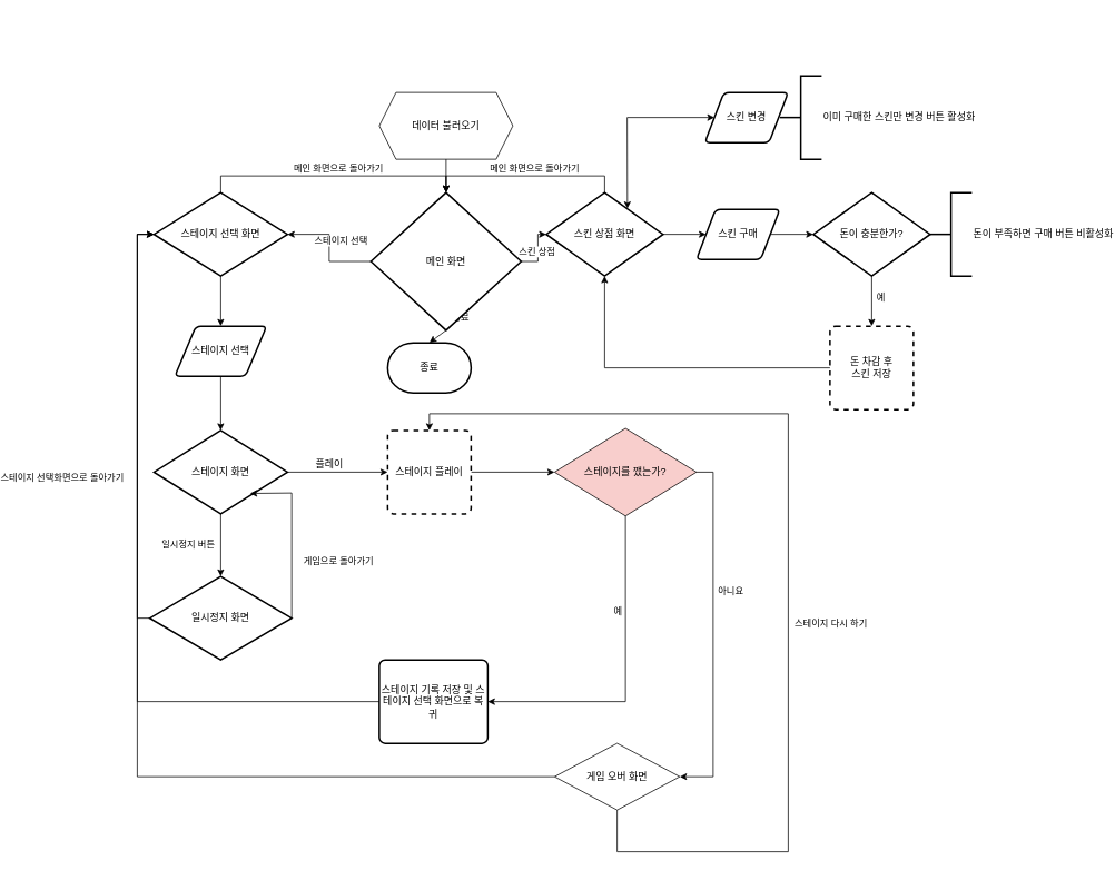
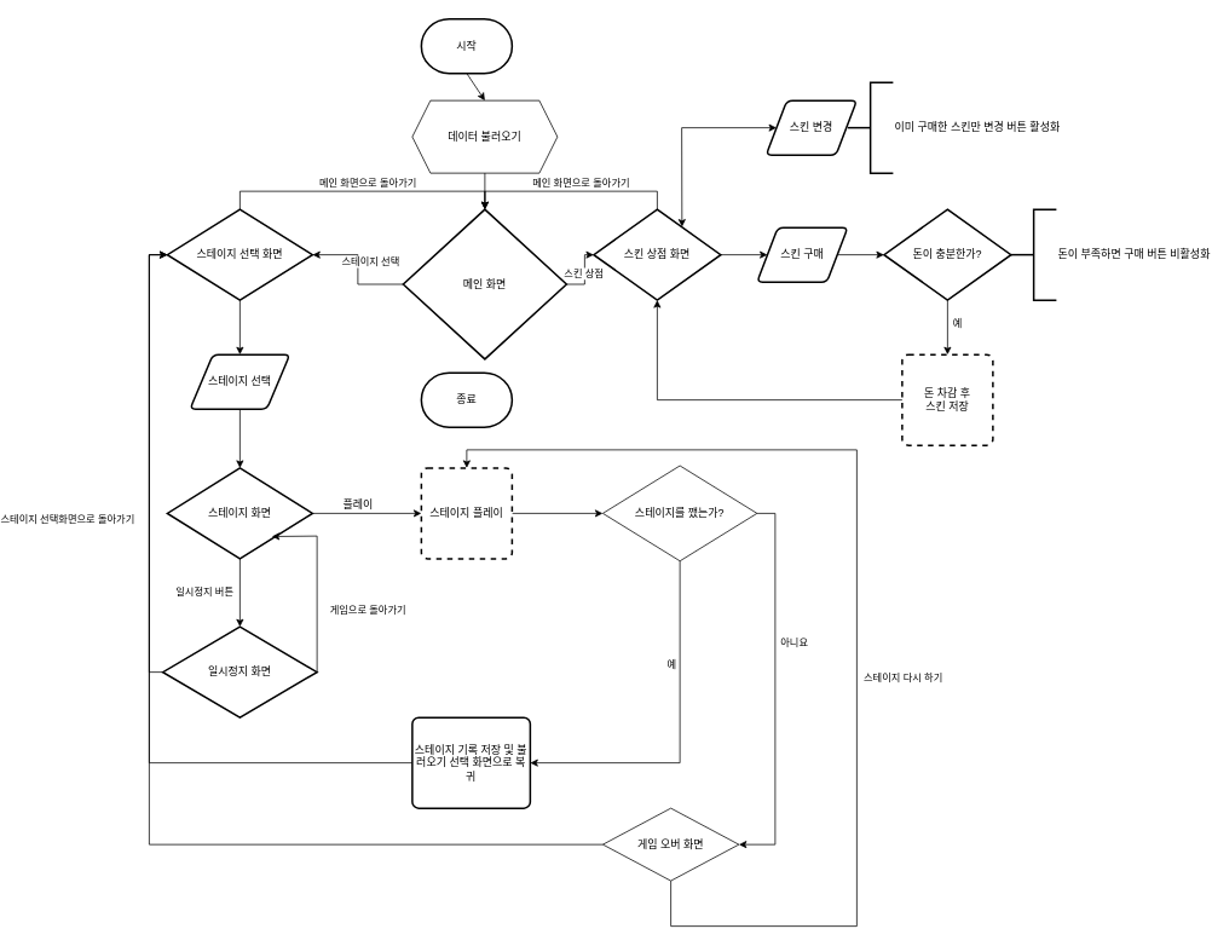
+ <mxCell id="5" value="시작" style="strokeWidth=2;html=1;shape=mxgraph.flowchart.terminator;whiteSpace=wrap;" vertex="1" parent="1"><mxGeometry x="320" y="20" width="100" height="60" as="geometry" /></mxCell>
+ <mxCell id="2" value="" style="endArrow=classic;html=1;rounded=0;exitX=0.5;exitY=1;exitDx=0;exitDy=0;entryX=0.5;entryY=0;entryDx=0;entryDy=0;exitPerimeter=0;" edge="1" parent="1" source="5" target="31"><mxGeometry width="50" height="50" relative="1" as="geometry"><mxPoint x="440" y="100" as="sourcePoint" /><mxPoint x="440" y="180" as="targetPoint" /></mxGeometry></mxCell>
- <mxCell id="46" style="edgeStyle=orthogonalEdgeStyle;rounded=0;orthogonalLoop=1;jettySize=auto;html=1;exitX=0;exitY=0.5;exitDx=0;exitDy=0;entryX=0;entryY=0.5;entryDx=0;entryDy=0;entryPerimeter=0;" edge="1" parent="1" source="45" target="26"><mxGeometry relative="1" as="geometry" /></mxCell>
+ <mxCell id="46" style="edgeStyle=orthogonalEdgeStyle;rounded=0;orthogonalLoop=1;jettySize=auto;html=1;exitX=0;exitY=0.5;exitDx=0;exitDy=0;entryX=0;entryY=0.5;entryDx=0;entryDy=0;entryPerimeter=0;endArrow=open;" edge="1" parent="1" source="45" target="26"><mxGeometry relative="1" as="geometry" /></mxCell>
- <mxCell id="3" value="" style="endArrow=classic;html=1;rounded=0;exitX=0.5;exitY=1;exitDx=0;exitDy=0;exitPerimeter=0;entryX=0.5;entryY=0;entryDx=0;entryDy=0;entryPerimeter=0;" edge="1" parent="1" source="11" target="6"><mxGeometry width="50" height="50" relative="1" as="geometry"><mxPoint x="370" y="420" as="sourcePoint" /><mxPoint x="370" y="510" as="targetPoint" /></mxGeometry></mxCell>
- <mxCell id="4" value="게임 종료" style="edgeLabel;html=1;align=center;verticalAlign=middle;resizable=0;points=[];" vertex="1" connectable="0" parent="3"><mxGeometry x="0.75" y="2" relative="1" as="geometry"><mxPoint x="22" y="-30" as="offset" /></mxGeometry></mxCell>
- <mxCell id="40" value="스테이지를 깼는가?" style="rhombus;whiteSpace=wrap;html=1;fillColor=#f8cecc;" vertex="1" parent="1"><mxGeometry x="520" y="512.5" width="170" height="105" as="geometry" /></mxCell>
+ <mxCell id="40" value="스테이지를 깼는가?" style="rhombus;whiteSpace=wrap;html=1;" vertex="1" parent="1"><mxGeometry x="520" y="512.5" width="170" height="105" as="geometry" /></mxCell>
- <mxCell id="41" value="스테이지 기록 저장 및 스테이지 선택 화면으로 복귀" style="rounded=1;whiteSpace=wrap;html=1;absoluteArcSize=1;arcSize=14;strokeWidth=2;" vertex="1" parent="1"><mxGeometry x="310" y="790" width="130" height="100" as="geometry" /></mxCell>
+ <mxCell id="41" value="스테이지 기록 저장 및 불러오기 선택 화면으로 복귀" style="rounded=1;whiteSpace=wrap;html=1;absoluteArcSize=1;arcSize=14;strokeWidth=2;" vertex="1" parent="1"><mxGeometry x="310" y="790" width="130" height="100" as="geometry" /></mxCell>
